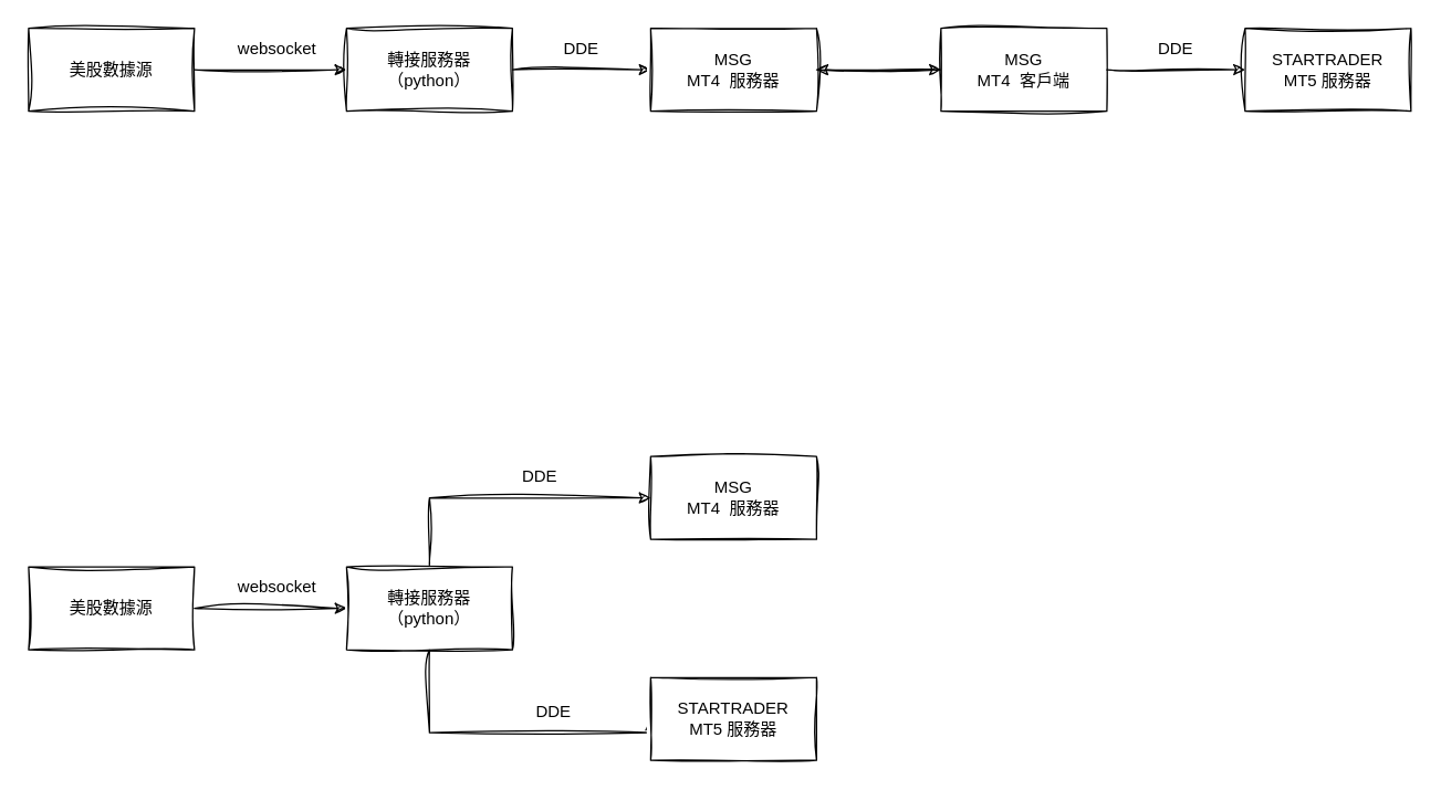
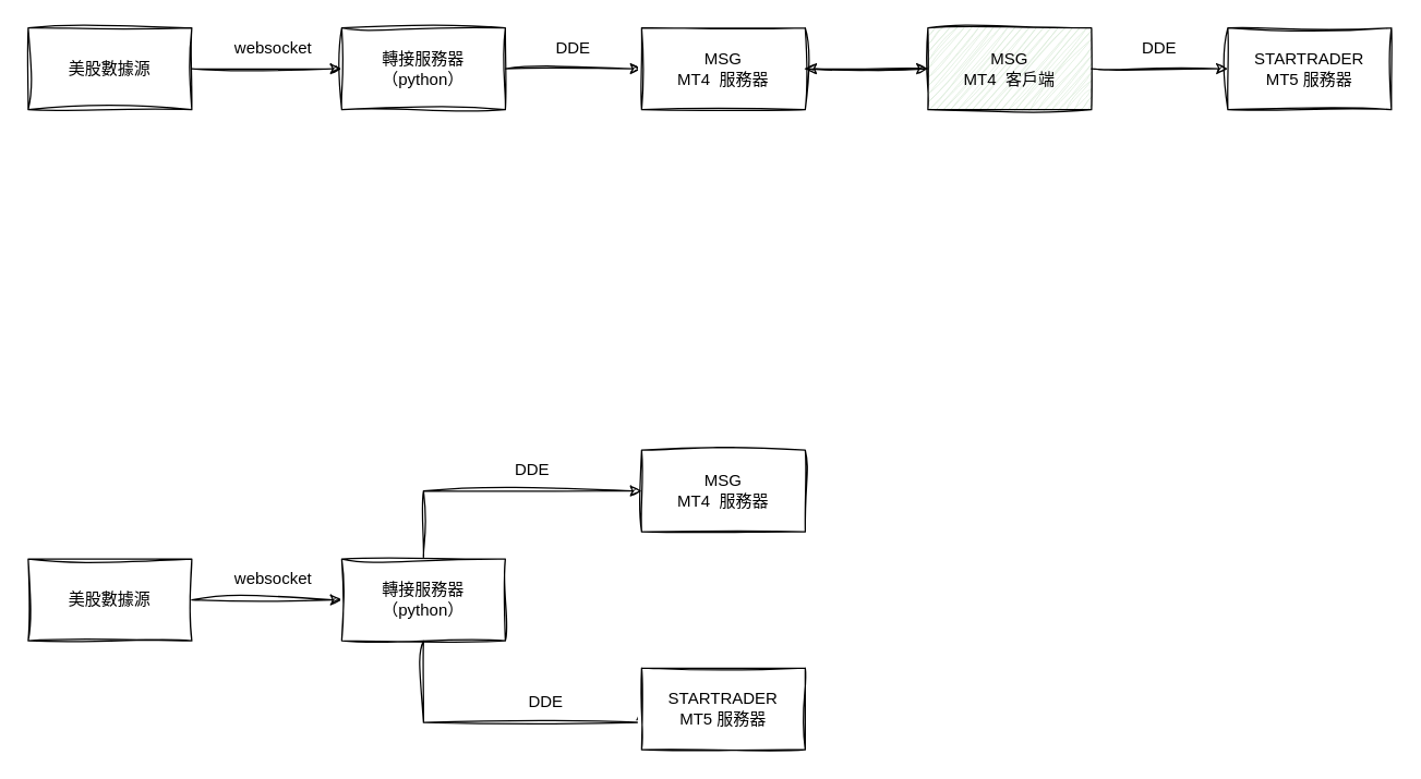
- <mxCell id="20" value="MSG&lt;br style=&quot;border-color: var(--border-color);&quot;&gt;MT4&amp;nbsp; 客戶端" style="rounded=0;whiteSpace=wrap;html=1;sketch=1;hachureGap=4;jiggle=2;curveFitting=1;" vertex="1" parent="1"><mxGeometry x="680" y="20" width="120" height="60" as="geometry" /></mxCell>
+ <mxCell id="20" value="MSG&lt;br style=&quot;border-color: var(--border-color);&quot;&gt;MT4&amp;nbsp; 客戶端" style="rounded=0;whiteSpace=wrap;html=1;sketch=1;hachureGap=4;jiggle=2;curveFitting=1;fillColor=#d5e8d4;" vertex="1" parent="1"><mxGeometry x="680" y="20" width="120" height="60" as="geometry" /></mxCell>
